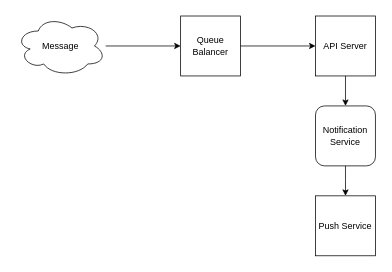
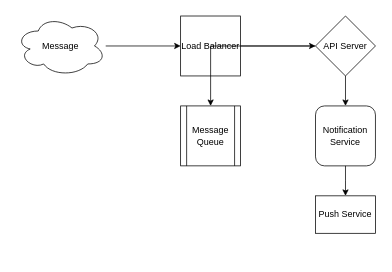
- <mxCell id="3" value="Queue Balancer" style="whiteSpace=wrap;html=1;aspect=fixed;" vertex="1" parent="1"><mxGeometry x="240" y="20.86" width="80" height="80" as="geometry" /></mxCell>
+ <mxCell id="3" value="Load Balancer" style="whiteSpace=wrap;html=1;aspect=fixed;" vertex="1" parent="1"><mxGeometry x="240" y="20.86" width="80" height="80" as="geometry" /></mxCell>
- <mxCell id="4" value="API Server" style="whiteSpace=wrap;html=1;aspect=fixed;" vertex="1" parent="1"><mxGeometry x="420" y="20.86" width="80" height="80" as="geometry" /></mxCell>
+ <mxCell id="4" value="API Server" style="rhombus;whiteSpace=wrap;html=1;aspect=fixed;" vertex="1" parent="1"><mxGeometry x="420" y="20.86" width="80" height="80" as="geometry" /></mxCell>
+ <mxCell id="11" style="edgeStyle=orthogonalEdgeStyle;rounded=0;orthogonalLoop=1;jettySize=auto;html=1;" edge="1" parent="1" source="4" target="6"><mxGeometry relative="1" as="geometry" /></mxCell>
+ <mxCell id="6" value="Message Queue" style="shape=process;whiteSpace=wrap;html=1;backgroundOutline=1;" vertex="1" parent="1"><mxGeometry x="240" y="140.86" width="80" height="80" as="geometry" /></mxCell>
- <mxCell id="7" value="Push Service" style="whiteSpace=wrap;html=1;aspect=fixed;" vertex="1" parent="1"><mxGeometry x="420" y="260.86" width="80" height="80" as="geometry" /></mxCell>
+ <mxCell id="7" value="Push Service" style="whiteSpace=wrap;html=1;aspect=fixed;" vertex="1" parent="1"><mxGeometry x="420" y="260.86" width="80" height="50" as="geometry" /></mxCell>
